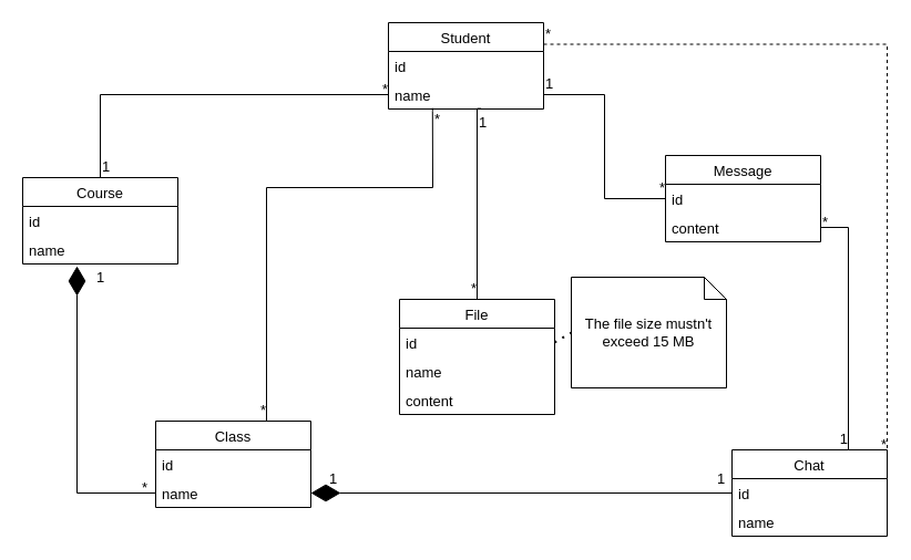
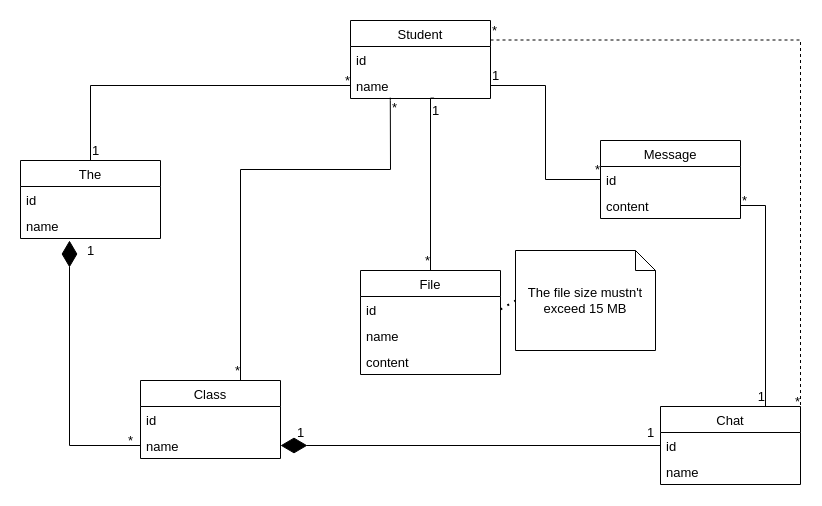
- <mxCell id="5" value="Course" style="swimlane;fontStyle=0;childLayout=stackLayout;horizontal=1;startSize=26;fillColor=none;horizontalStack=0;resizeParent=1;resizeParentMax=0;resizeLast=0;collapsible=1;marginBottom=0;fontSize=13;" vertex="1" parent="1"><mxGeometry x="20" y="160" width="140" height="78" as="geometry" /></mxCell>
+ <mxCell id="5" value="The" style="swimlane;fontStyle=0;childLayout=stackLayout;horizontal=1;startSize=26;fillColor=none;horizontalStack=0;resizeParent=1;resizeParentMax=0;resizeLast=0;collapsible=1;marginBottom=0;fontSize=13;" vertex="1" parent="1"><mxGeometry x="20" y="160" width="140" height="78" as="geometry" /></mxCell>
